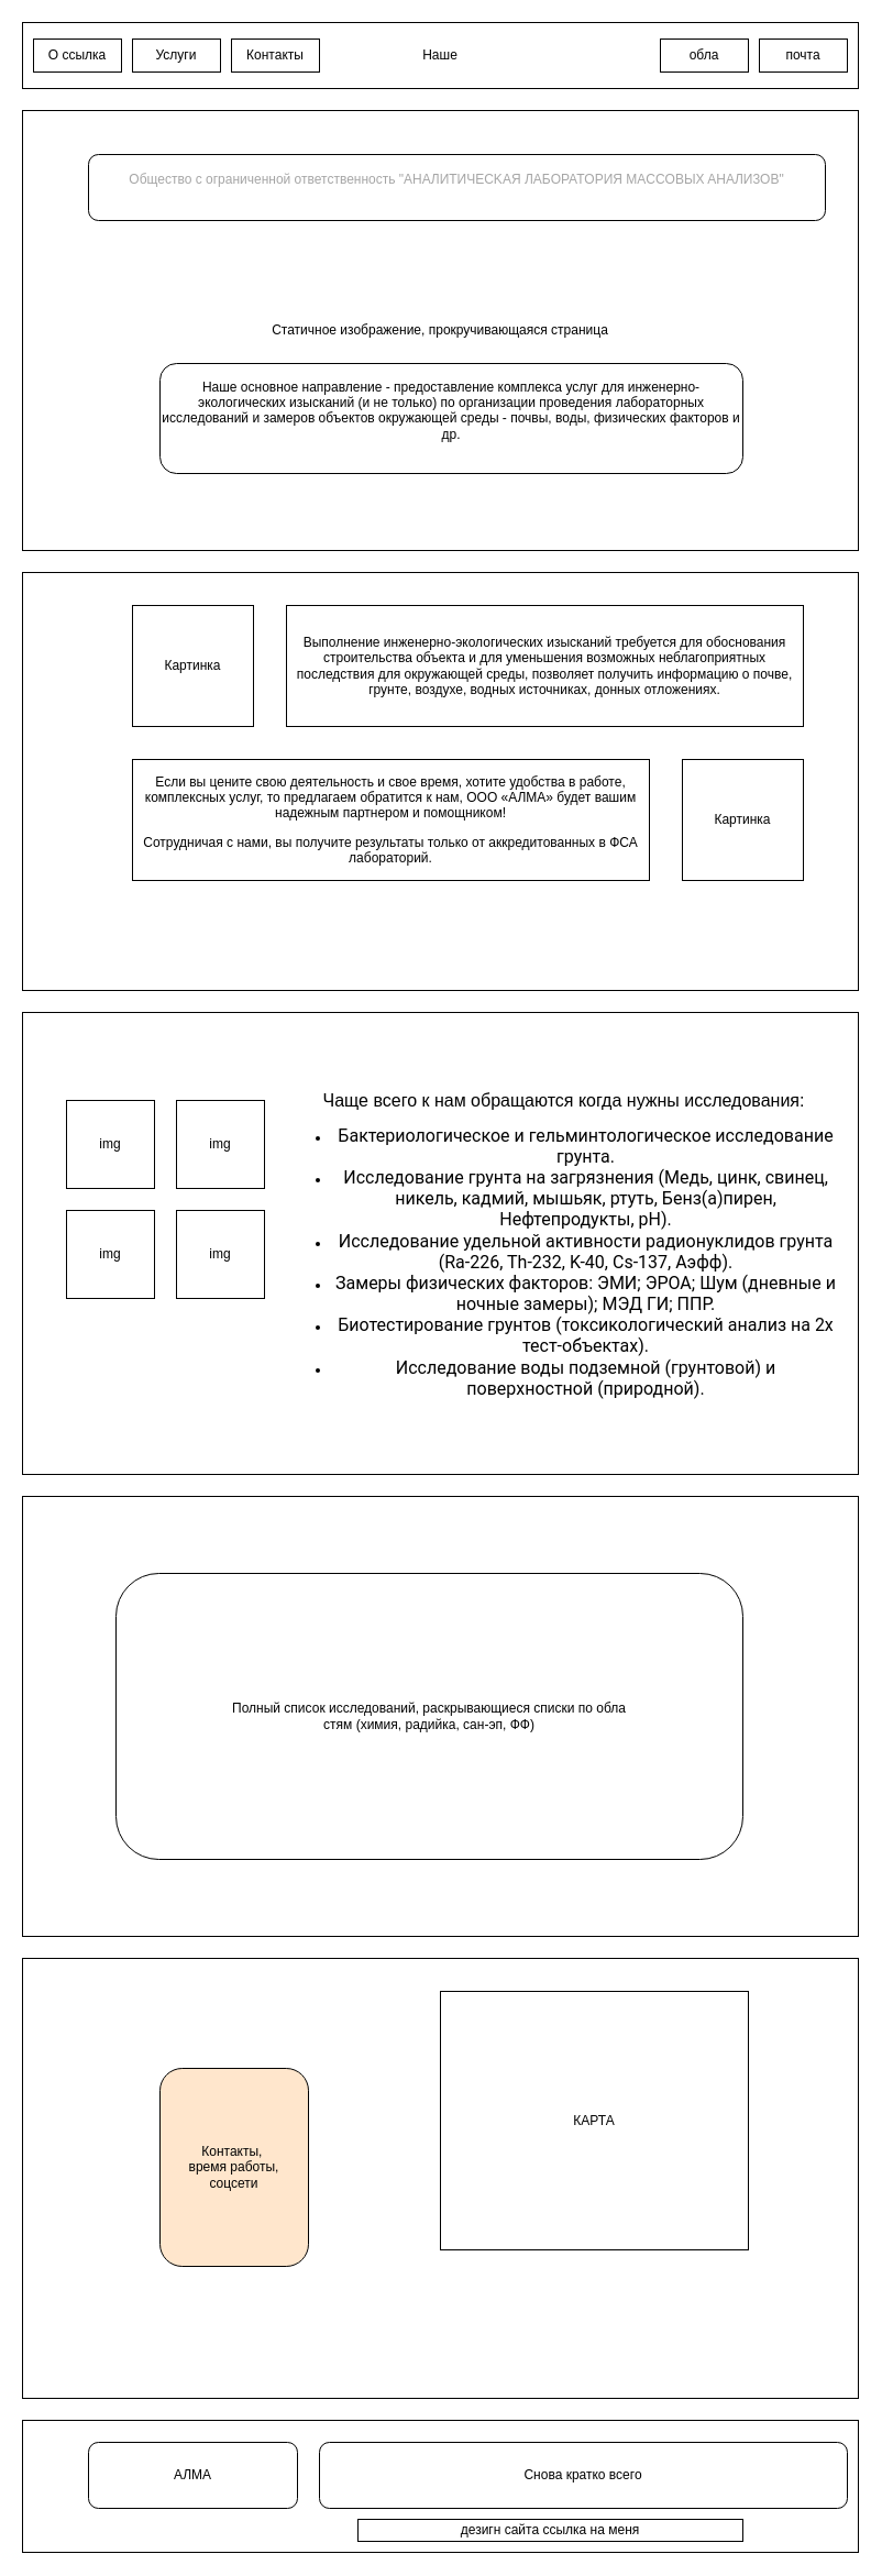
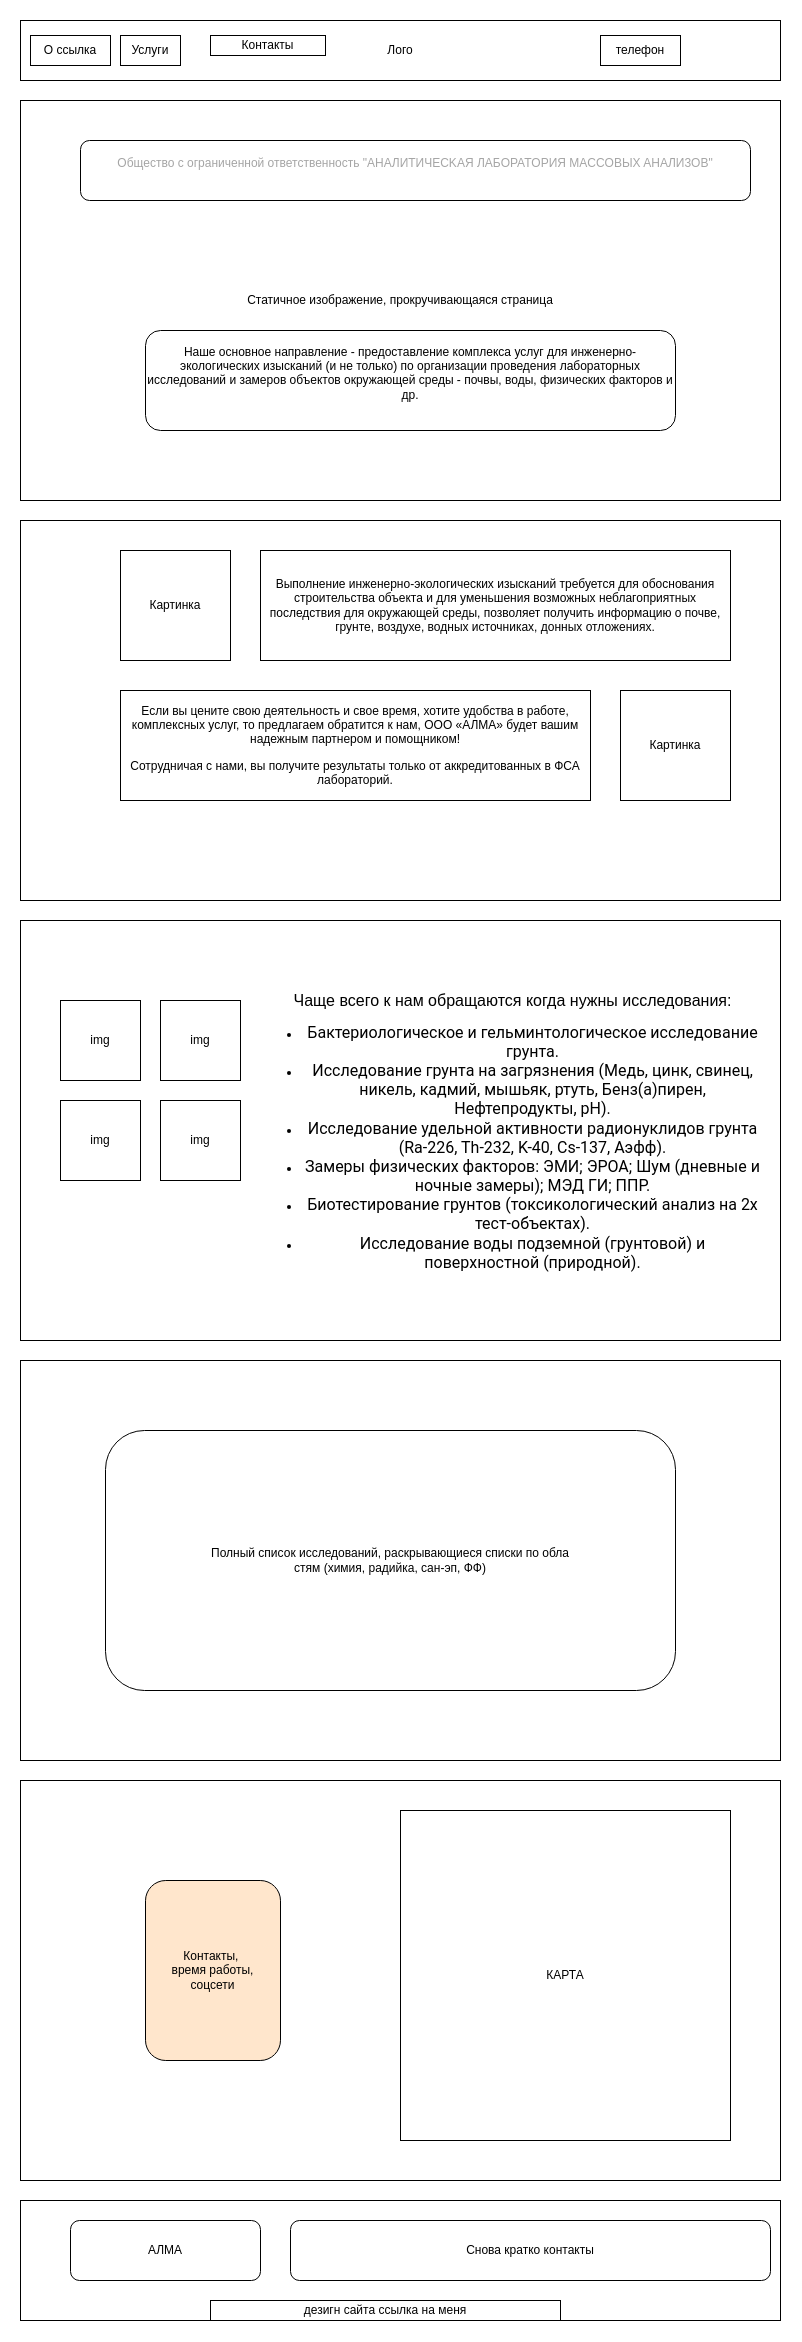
- <mxCell id="5" value="Услуги" style="rounded=0;whiteSpace=wrap;html=1;" parent="1" vertex="1"><mxGeometry x="120" y="35" width="80" height="30" as="geometry" /></mxCell>
+ <mxCell id="5" value="Услуги" style="rounded=0;whiteSpace=wrap;html=1;" parent="1" vertex="1"><mxGeometry x="120" y="35" width="60" height="30" as="geometry" /></mxCell>
- <mxCell id="6" value="Контакты" style="rounded=0;whiteSpace=wrap;html=1;" parent="1" vertex="1"><mxGeometry x="210" y="35" width="80" height="30" as="geometry" /></mxCell>
+ <mxCell id="6" value="Контакты" style="rounded=0;whiteSpace=wrap;html=1;" parent="1" vertex="1"><mxGeometry x="210" y="35" width="115" height="20" as="geometry" /></mxCell>
- <mxCell id="3" value="Наше" style="rounded=0;whiteSpace=wrap;html=1;" parent="1" vertex="1"><mxGeometry x="20" y="20" width="760" height="60" as="geometry" /></mxCell>
+ <mxCell id="3" value="Лого" style="rounded=0;whiteSpace=wrap;html=1;" parent="1" vertex="1"><mxGeometry x="20" y="20" width="760" height="60" as="geometry" /></mxCell>
- <mxCell id="7" value="обла" style="rounded=0;whiteSpace=wrap;html=1;" parent="1" vertex="1"><mxGeometry x="600" y="35" width="80" height="30" as="geometry" /></mxCell>
+ <mxCell id="7" value="телефон" style="rounded=0;whiteSpace=wrap;html=1;" parent="1" vertex="1"><mxGeometry x="600" y="35" width="80" height="30" as="geometry" /></mxCell>
- <mxCell id="8" value="почта" style="rounded=0;whiteSpace=wrap;html=1;" parent="1" vertex="1"><mxGeometry x="690" y="35" width="80" height="30" as="geometry" /></mxCell>
- <mxCell id="17" value="КАРТА" style="whiteSpace=wrap;html=1;aspect=fixed;" parent="1" vertex="1"><mxGeometry x="400" y="1810" width="280" height="235" as="geometry" /></mxCell>
+ <mxCell id="17" value="КАРТА" style="whiteSpace=wrap;html=1;aspect=fixed;" parent="1" vertex="1"><mxGeometry x="400" y="1810" width="330" height="330" as="geometry" /></mxCell>
- <mxCell id="29" value="АЛМА" style="rounded=1;whiteSpace=wrap;html=1;" parent="1" vertex="1"><mxGeometry x="80" y="2220" width="190" height="60" as="geometry" /></mxCell>
+ <mxCell id="29" value="АЛМА" style="rounded=1;whiteSpace=wrap;html=1;" parent="1" vertex="1"><mxGeometry x="70" y="2220" width="190" height="60" as="geometry" /></mxCell>
- <mxCell id="31" value="Снова кратко всего" style="rounded=1;whiteSpace=wrap;html=1;" parent="1" vertex="1"><mxGeometry x="290" y="2220" width="480" height="60" as="geometry" /></mxCell>
+ <mxCell id="31" value="Снова кратко контакты" style="rounded=1;whiteSpace=wrap;html=1;" parent="1" vertex="1"><mxGeometry x="290" y="2220" width="480" height="60" as="geometry" /></mxCell>
- <mxCell id="30" value="дезигн сайта ссылка на меня" style="rounded=0;whiteSpace=wrap;html=1;" parent="1" vertex="1"><mxGeometry x="325" y="2290" width="350" height="20" as="geometry" /></mxCell>
+ <mxCell id="30" value="дезигн сайта ссылка на меня" style="rounded=0;whiteSpace=wrap;html=1;" parent="1" vertex="1"><mxGeometry x="210" y="2300" width="350" height="20" as="geometry" /></mxCell>
